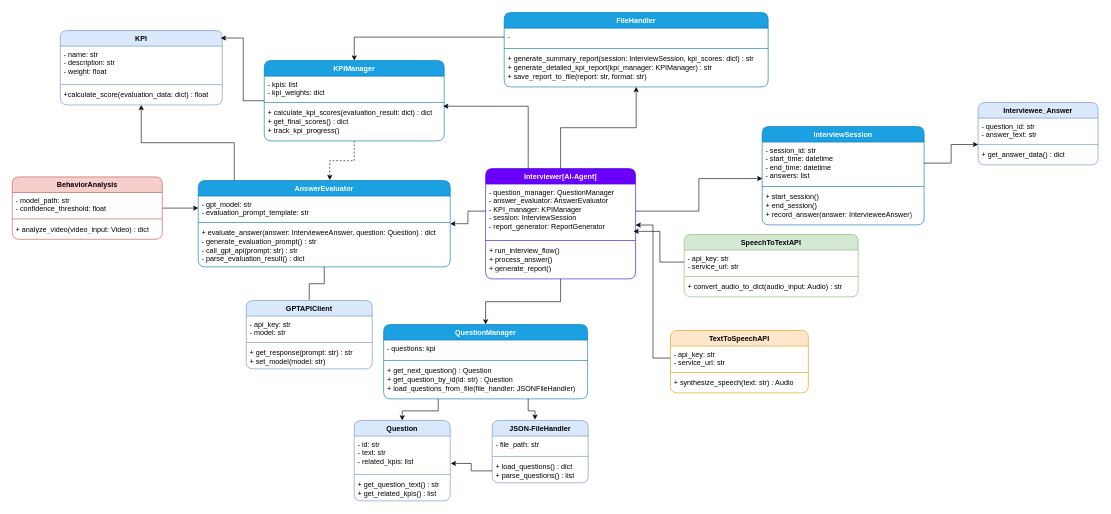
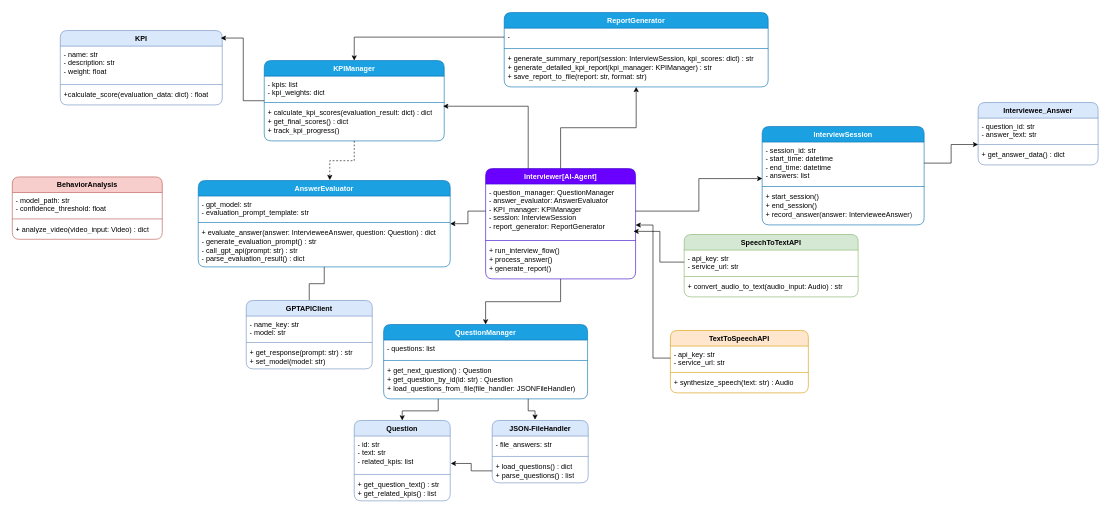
- <mxCell id="31" value="FileHandler&lt;div style=&quot;display:none&quot; id=&quot;SDCloudData&quot;&gt;&lt;/div&gt;&lt;div style=&quot;display:none&quot; id=&quot;SDCloudData&quot;&gt;&lt;/div&gt;&lt;div style=&quot;display:none&quot; id=&quot;SDCloudData&quot;&gt;&lt;/div&gt;&lt;div style=&quot;display:none&quot; id=&quot;SDCloudData&quot;&gt;&lt;/div&gt;&lt;div style=&quot;display:none&quot; id=&quot;SDCloudData&quot;&gt;&lt;/div&gt;&lt;div style=&quot;display:none&quot; id=&quot;SDCloudData&quot;&gt;&lt;/div&gt;" style="swimlane;fontStyle=1;align=center;verticalAlign=top;childLayout=stackLayout;horizontal=1;startSize=26;horizontalStack=0;resizeParent=1;resizeParentMax=0;resizeLast=0;collapsible=1;marginBottom=0;whiteSpace=wrap;html=1;glass=0;shadow=0;rounded=1;fillColor=#1ba1e2;strokeColor=#006EAF;fontColor=#ffffff;" vertex="1" parent="1"><mxGeometry x="840" y="20" width="440" height="124" as="geometry"><mxRectangle x="334" y="90" width="150" height="30" as="alternateBounds" /></mxGeometry></mxCell>
+ <mxCell id="31" value="ReportGenerator&lt;div style=&quot;display:none&quot; id=&quot;SDCloudData&quot;&gt;&lt;/div&gt;&lt;div style=&quot;display:none&quot; id=&quot;SDCloudData&quot;&gt;&lt;/div&gt;&lt;div style=&quot;display:none&quot; id=&quot;SDCloudData&quot;&gt;&lt;/div&gt;&lt;div style=&quot;display:none&quot; id=&quot;SDCloudData&quot;&gt;&lt;/div&gt;&lt;div style=&quot;display:none&quot; id=&quot;SDCloudData&quot;&gt;&lt;/div&gt;&lt;div style=&quot;display:none&quot; id=&quot;SDCloudData&quot;&gt;&lt;/div&gt;" style="swimlane;fontStyle=1;align=center;verticalAlign=top;childLayout=stackLayout;horizontal=1;startSize=26;horizontalStack=0;resizeParent=1;resizeParentMax=0;resizeLast=0;collapsible=1;marginBottom=0;whiteSpace=wrap;html=1;glass=0;shadow=0;rounded=1;fillColor=#1ba1e2;strokeColor=#006EAF;fontColor=#ffffff;" vertex="1" parent="1"><mxGeometry x="840" y="20" width="440" height="124" as="geometry"><mxRectangle x="334" y="90" width="150" height="30" as="alternateBounds" /></mxGeometry></mxCell>
- <mxCell id="13" style="edgeStyle=orthogonalEdgeStyle;rounded=0;orthogonalLoop=1;jettySize=auto;html=1;" edge="1" parent="1" source="15" target="26"><mxGeometry relative="1" as="geometry"><Array as="points"><mxPoint x="390" y="237" /><mxPoint x="235" y="237" /></Array></mxGeometry></mxCell>
- <mxCell id="70" style="edgeStyle=orthogonalEdgeStyle;rounded=0;orthogonalLoop=1;jettySize=auto;html=1;entryX=0;entryY=0.5;entryDx=0;entryDy=0;" edge="1" parent="1" source="71" target="16"><mxGeometry relative="1" as="geometry" /></mxCell>
- <mxCell id="67" value="+ convert_audio_to_dict(audio_input: Audio) : str&lt;div style=&quot;display:none&quot; id=&quot;SDCloudData&quot;&gt;&lt;/div&gt;&lt;div style=&quot;display:none&quot; id=&quot;SDCloudData&quot;&gt;&lt;/div&gt;&lt;div style=&quot;display:none&quot; id=&quot;SDCloudData&quot;&gt;&lt;/div&gt;" style="text;strokeColor=none;fillColor=none;align=left;verticalAlign=top;spacingLeft=4;spacingRight=4;overflow=hidden;rotatable=0;points=[[0,0.5],[1,0.5]];portConstraint=eastwest;whiteSpace=wrap;html=1;" vertex="1" parent="64"><mxGeometry y="74" width="290" height="30" as="geometry" /></mxCell>
+ <mxCell id="67" value="+ convert_audio_to_text(audio_input: Audio) : str&lt;div style=&quot;display:none&quot; id=&quot;SDCloudData&quot;&gt;&lt;/div&gt;&lt;div style=&quot;display:none&quot; id=&quot;SDCloudData&quot;&gt;&lt;/div&gt;&lt;div style=&quot;display:none&quot; id=&quot;SDCloudData&quot;&gt;&lt;/div&gt;" style="text;strokeColor=none;fillColor=none;align=left;verticalAlign=top;spacingLeft=4;spacingRight=4;overflow=hidden;rotatable=0;points=[[0,0.5],[1,0.5]];portConstraint=eastwest;whiteSpace=wrap;html=1;" vertex="1" parent="64"><mxGeometry y="74" width="290" height="30" as="geometry" /></mxCell>
- <mxCell id="47" value="- api_key: str&lt;br/&gt;- model: str&lt;div style=&quot;display:none&quot; id=&quot;SDCloudData&quot;&gt;&lt;/div&gt;&lt;div style=&quot;display:none&quot; id=&quot;SDCloudData&quot;&gt;&lt;/div&gt;&lt;div style=&quot;display:none&quot; id=&quot;SDCloudData&quot;&gt;&lt;/div&gt;&lt;div style=&quot;display:none&quot; id=&quot;SDCloudData&quot;&gt;&lt;/div&gt;" style="text;strokeColor=none;fillColor=none;align=left;verticalAlign=top;spacingLeft=4;spacingRight=4;overflow=hidden;rotatable=0;points=[[0,0.5],[1,0.5]];portConstraint=eastwest;whiteSpace=wrap;html=1;" vertex="1" parent="46"><mxGeometry y="26" width="210" height="40" as="geometry" /></mxCell>
+ <mxCell id="47" value="- name_key: str&lt;br/&gt;- model: str&lt;div style=&quot;display:none&quot; id=&quot;SDCloudData&quot;&gt;&lt;/div&gt;&lt;div style=&quot;display:none&quot; id=&quot;SDCloudData&quot;&gt;&lt;/div&gt;&lt;div style=&quot;display:none&quot; id=&quot;SDCloudData&quot;&gt;&lt;/div&gt;&lt;div style=&quot;display:none&quot; id=&quot;SDCloudData&quot;&gt;&lt;/div&gt;" style="text;strokeColor=none;fillColor=none;align=left;verticalAlign=top;spacingLeft=4;spacingRight=4;overflow=hidden;rotatable=0;points=[[0,0.5],[1,0.5]];portConstraint=eastwest;whiteSpace=wrap;html=1;" vertex="1" parent="46"><mxGeometry y="26" width="210" height="40" as="geometry" /></mxCell>
- <mxCell id="43" value="- questions: kpi&lt;div style=&quot;display:none&quot; id=&quot;SDCloudData&quot;&gt;&lt;/div&gt;&lt;div style=&quot;display:none&quot; id=&quot;SDCloudData&quot;&gt;&lt;/div&gt;&lt;div style=&quot;display:none&quot; id=&quot;SDCloudData&quot;&gt;&lt;/div&gt;" style="text;strokeColor=none;fillColor=none;align=left;verticalAlign=top;spacingLeft=4;spacingRight=4;overflow=hidden;rotatable=0;points=[[0,0.5],[1,0.5]];portConstraint=eastwest;whiteSpace=wrap;html=1;" vertex="1" parent="42"><mxGeometry y="26" width="340" height="30" as="geometry" /></mxCell>
+ <mxCell id="43" value="- questions: list&lt;div style=&quot;display:none&quot; id=&quot;SDCloudData&quot;&gt;&lt;/div&gt;&lt;div style=&quot;display:none&quot; id=&quot;SDCloudData&quot;&gt;&lt;/div&gt;&lt;div style=&quot;display:none&quot; id=&quot;SDCloudData&quot;&gt;&lt;/div&gt;" style="text;strokeColor=none;fillColor=none;align=left;verticalAlign=top;spacingLeft=4;spacingRight=4;overflow=hidden;rotatable=0;points=[[0,0.5],[1,0.5]];portConstraint=eastwest;whiteSpace=wrap;html=1;" vertex="1" parent="42"><mxGeometry y="26" width="340" height="30" as="geometry" /></mxCell>
- <mxCell id="55" value="- file_path: str&lt;div style=&quot;display:none&quot; id=&quot;SDCloudData&quot;&gt;&lt;/div&gt;&lt;div style=&quot;display:none&quot; id=&quot;SDCloudData&quot;&gt;&lt;/div&gt;&lt;div style=&quot;display:none&quot; id=&quot;SDCloudData&quot;&gt;&lt;/div&gt;&lt;div style=&quot;display:none&quot; id=&quot;SDCloudData&quot;&gt;&lt;/div&gt;&lt;div style=&quot;display:none&quot; id=&quot;SDCloudData&quot;&gt;&lt;/div&gt;" style="text;strokeColor=none;fillColor=none;align=left;verticalAlign=top;spacingLeft=4;spacingRight=4;overflow=hidden;rotatable=0;points=[[0,0.5],[1,0.5]];portConstraint=eastwest;whiteSpace=wrap;html=1;" vertex="1" parent="54"><mxGeometry y="26" width="160" height="30" as="geometry" /></mxCell>
+ <mxCell id="55" value="- file_answers: str&lt;div style=&quot;display:none&quot; id=&quot;SDCloudData&quot;&gt;&lt;/div&gt;&lt;div style=&quot;display:none&quot; id=&quot;SDCloudData&quot;&gt;&lt;/div&gt;&lt;div style=&quot;display:none&quot; id=&quot;SDCloudData&quot;&gt;&lt;/div&gt;&lt;div style=&quot;display:none&quot; id=&quot;SDCloudData&quot;&gt;&lt;/div&gt;&lt;div style=&quot;display:none&quot; id=&quot;SDCloudData&quot;&gt;&lt;/div&gt;" style="text;strokeColor=none;fillColor=none;align=left;verticalAlign=top;spacingLeft=4;spacingRight=4;overflow=hidden;rotatable=0;points=[[0,0.5],[1,0.5]];portConstraint=eastwest;whiteSpace=wrap;html=1;" vertex="1" parent="54"><mxGeometry y="26" width="160" height="30" as="geometry" /></mxCell>
